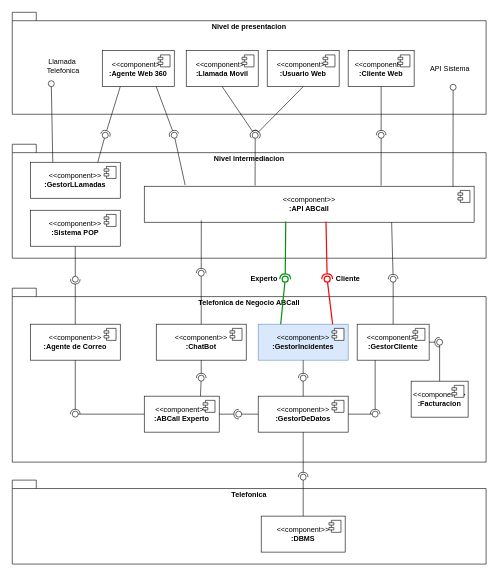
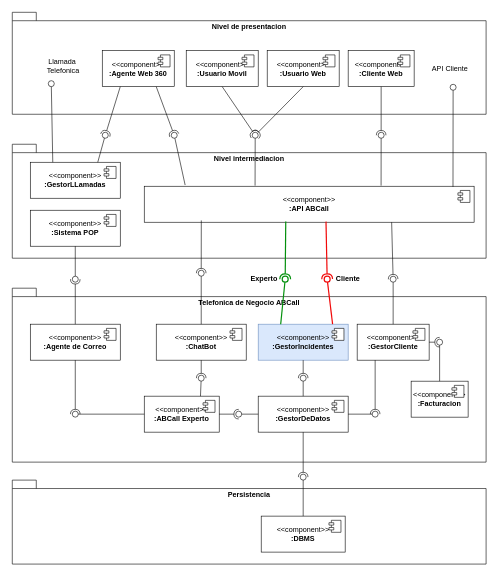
- <mxCell id="11" value="&amp;lt;&amp;lt;component&amp;gt;&amp;gt;&lt;div&gt;&lt;b&gt;:Llamada Movil&lt;/b&gt;&lt;/div&gt;" style="html=1;dropTarget=0;whiteSpace=wrap;" parent="1" vertex="1"><mxGeometry x="310" y="84" width="120" height="60" as="geometry" /></mxCell>
+ <mxCell id="11" value="&amp;lt;&amp;lt;component&amp;gt;&amp;gt;&lt;div&gt;&lt;b&gt;:Usuario Movil&lt;/b&gt;&lt;/div&gt;" style="html=1;dropTarget=0;whiteSpace=wrap;" parent="1" vertex="1"><mxGeometry x="310" y="84" width="120" height="60" as="geometry" /></mxCell>
- <mxCell id="85" value="API Sistema" style="text;html=1;align=center;verticalAlign=middle;whiteSpace=wrap;rounded=0;" parent="1" vertex="1"><mxGeometry x="715" y="99" width="70" height="30" as="geometry" /></mxCell>
+ <mxCell id="85" value="API Cliente" style="text;html=1;align=center;verticalAlign=middle;whiteSpace=wrap;rounded=0;" parent="1" vertex="1"><mxGeometry x="715" y="99" width="70" height="30" as="geometry" /></mxCell>
- <mxCell id="31" value="Telefonica" style="shape=folder;fontStyle=1;spacingTop=10;tabWidth=40;tabHeight=14;tabPosition=left;html=1;whiteSpace=wrap;verticalAlign=top;" parent="1" vertex="1"><mxGeometry x="20" y="800" width="790" height="140" as="geometry" /></mxCell>
+ <mxCell id="31" value="Persistencia" style="shape=folder;fontStyle=1;spacingTop=10;tabWidth=40;tabHeight=14;tabPosition=left;html=1;whiteSpace=wrap;verticalAlign=top;" parent="1" vertex="1"><mxGeometry x="20" y="800" width="790" height="140" as="geometry" /></mxCell>
